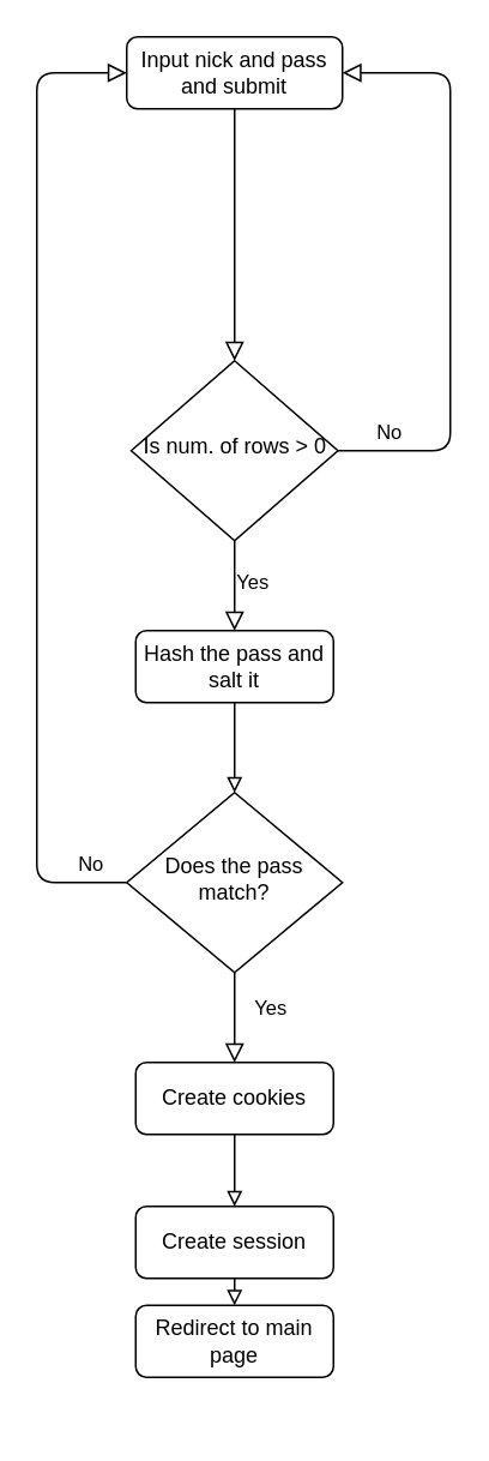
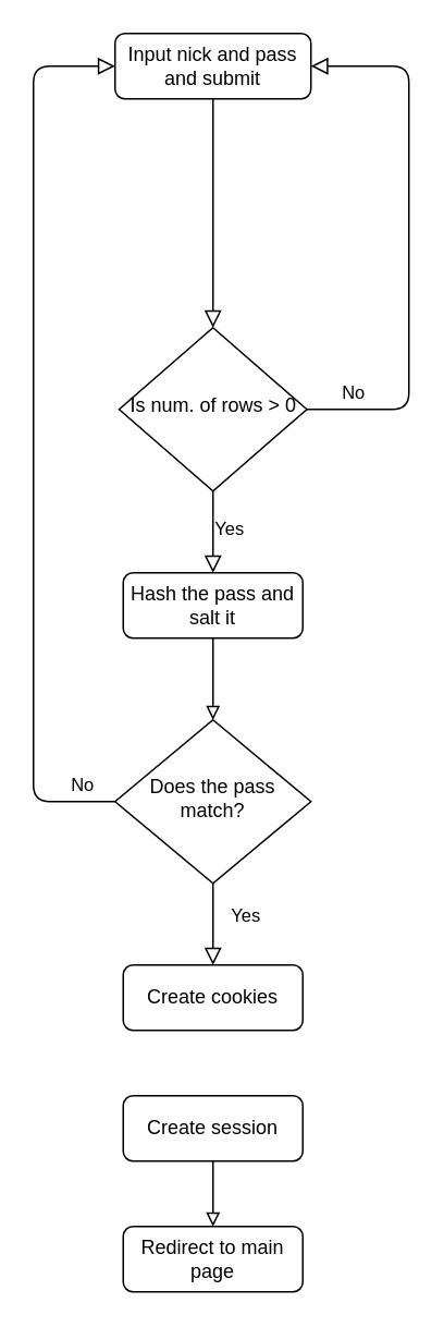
- <mxCell id="12" value="" style="edgeStyle=none;rounded=1;orthogonalLoop=1;jettySize=auto;html=1;endArrow=block;endFill=0;" edge="1" parent="1" source="13" target="15"><mxGeometry relative="1" as="geometry" /></mxCell>
- <mxCell id="16" value="Redirect to main page" style="rounded=1;whiteSpace=wrap;html=1;" vertex="1" parent="1"><mxGeometry x="75" y="725" width="110" height="40" as="geometry" /></mxCell>
+ <mxCell id="16" value="Redirect to main page" style="rounded=1;whiteSpace=wrap;html=1;" vertex="1" parent="1"><mxGeometry x="75" y="750" width="110" height="40" as="geometry" /></mxCell>
